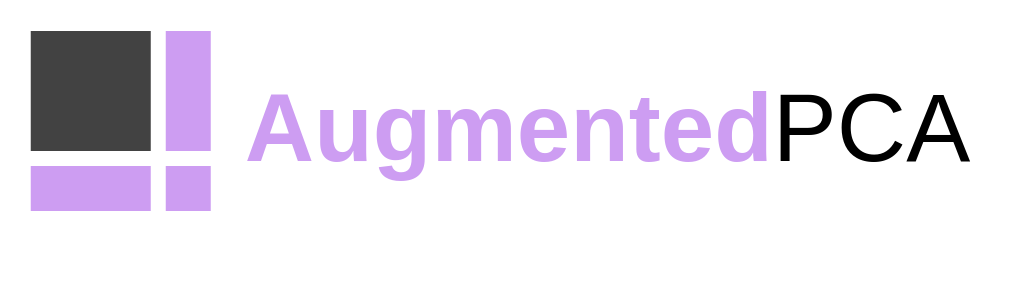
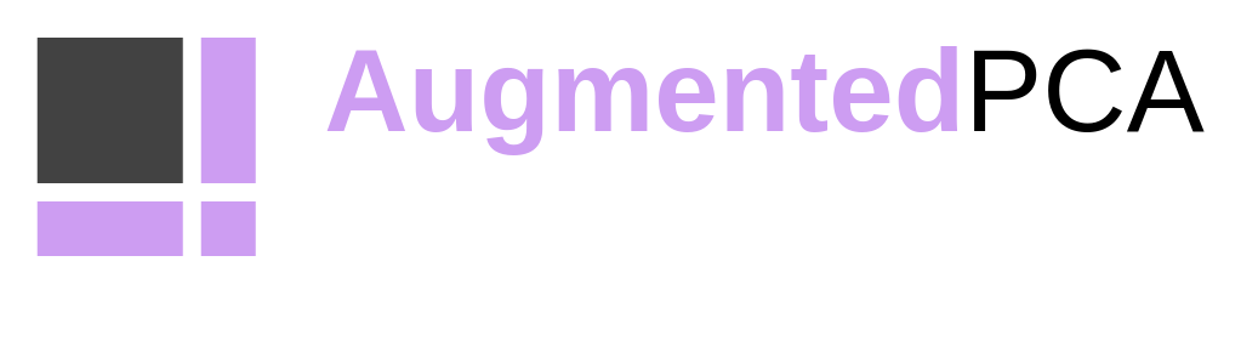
- <mxCell id="2" value="&lt;font style=&quot;font-size: 64px&quot;&gt;&lt;b&gt;&lt;font style=&quot;font-size: 64px&quot; color=&quot;#cd9df2&quot;&gt;Augmented&lt;/font&gt;&lt;/b&gt;&lt;font style=&quot;font-size: 64px&quot;&gt;PCA&lt;/font&gt;&lt;/font&gt;" style="text;html=1;strokeColor=none;fillColor=none;align=center;verticalAlign=middle;whiteSpace=wrap;rounded=0;" parent="1" vertex="1"><mxGeometry x="150" y="60" width="510" height="50" as="geometry" /></mxCell>
+ <mxCell id="2" value="&lt;font style=&quot;font-size: 64px&quot;&gt;&lt;b&gt;&lt;font style=&quot;font-size: 64px&quot; color=&quot;#cd9df2&quot;&gt;Augmented&lt;/font&gt;&lt;/b&gt;&lt;font style=&quot;font-size: 64px&quot;&gt;PCA&lt;/font&gt;&lt;/font&gt;" style="text;html=1;strokeColor=none;fillColor=none;align=center;verticalAlign=middle;whiteSpace=wrap;rounded=0;" parent="1" vertex="1"><mxGeometry x="165" y="25" width="510" height="50" as="geometry" /></mxCell>
